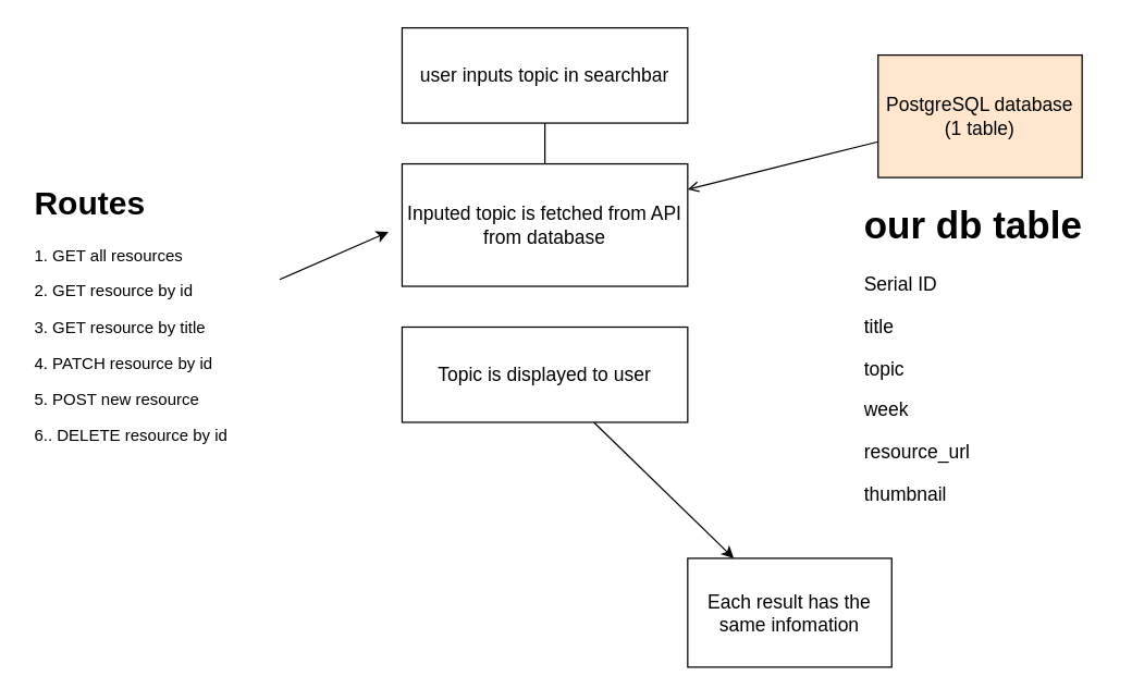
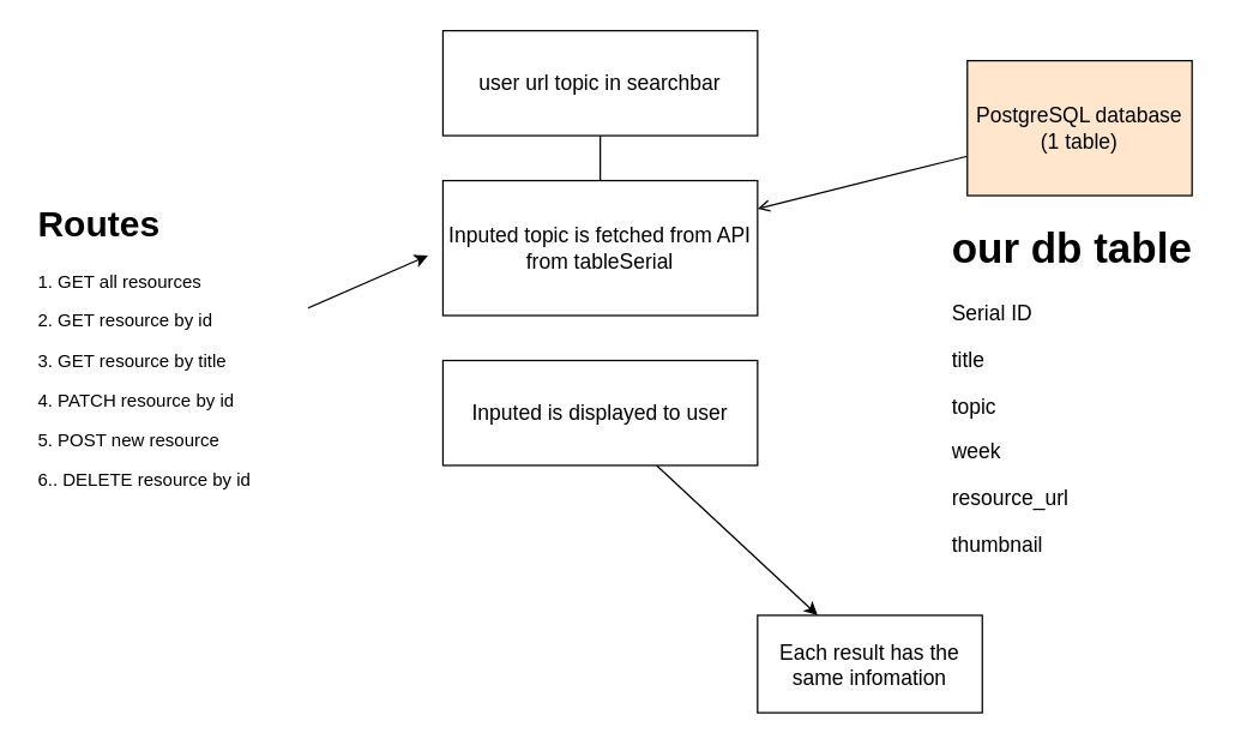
- <mxCell id="2" value="&lt;font style=&quot;font-size: 14px&quot;&gt;user inputs topic in searchbar&lt;/font&gt;" style="rounded=0;whiteSpace=wrap;html=1;" parent="1" vertex="1"><mxGeometry x="295" y="20" width="210" height="70" as="geometry" /></mxCell>
+ <mxCell id="2" value="&lt;font style=&quot;font-size: 14px&quot;&gt;user url topic in searchbar&lt;/font&gt;" style="rounded=0;whiteSpace=wrap;html=1;" parent="1" vertex="1"><mxGeometry x="295" y="20" width="210" height="70" as="geometry" /></mxCell>
- <mxCell id="4" value="&lt;font style=&quot;font-size: 14px&quot;&gt;Inputed topic is fetched from API from database&lt;/font&gt;" style="rounded=0;whiteSpace=wrap;html=1;" parent="1" vertex="1"><mxGeometry x="295" y="120" width="210" height="90" as="geometry" /></mxCell>
+ <mxCell id="4" value="&lt;font style=&quot;font-size: 14px&quot;&gt;Inputed topic is fetched from API from tableSerial&lt;/font&gt;" style="rounded=0;whiteSpace=wrap;html=1;" parent="1" vertex="1"><mxGeometry x="295" y="120" width="210" height="90" as="geometry" /></mxCell>
- <mxCell id="7" value="&lt;font style=&quot;font-size: 14px&quot;&gt;Topic is displayed to user&lt;/font&gt;" style="rounded=0;whiteSpace=wrap;html=1;" parent="1" vertex="1"><mxGeometry x="295" y="240" width="210" height="70" as="geometry" /></mxCell>
+ <mxCell id="7" value="&lt;font style=&quot;font-size: 14px&quot;&gt;Inputed is displayed to user&lt;/font&gt;" style="rounded=0;whiteSpace=wrap;html=1;" parent="1" vertex="1"><mxGeometry x="295" y="240" width="210" height="70" as="geometry" /></mxCell>
- <mxCell id="8" value="&lt;font style=&quot;font-size: 14px&quot;&gt;Each result has the same infomation&lt;/font&gt;" style="whiteSpace=wrap;html=1;rounded=0;" parent="1" vertex="1"><mxGeometry x="505" y="410" width="150" height="80" as="geometry" /></mxCell>
+ <mxCell id="8" value="&lt;font style=&quot;font-size: 14px&quot;&gt;Each result has the same infomation&lt;/font&gt;" style="whiteSpace=wrap;html=1;rounded=0;" parent="1" vertex="1"><mxGeometry x="505" y="410" width="150" height="65" as="geometry" /></mxCell>
